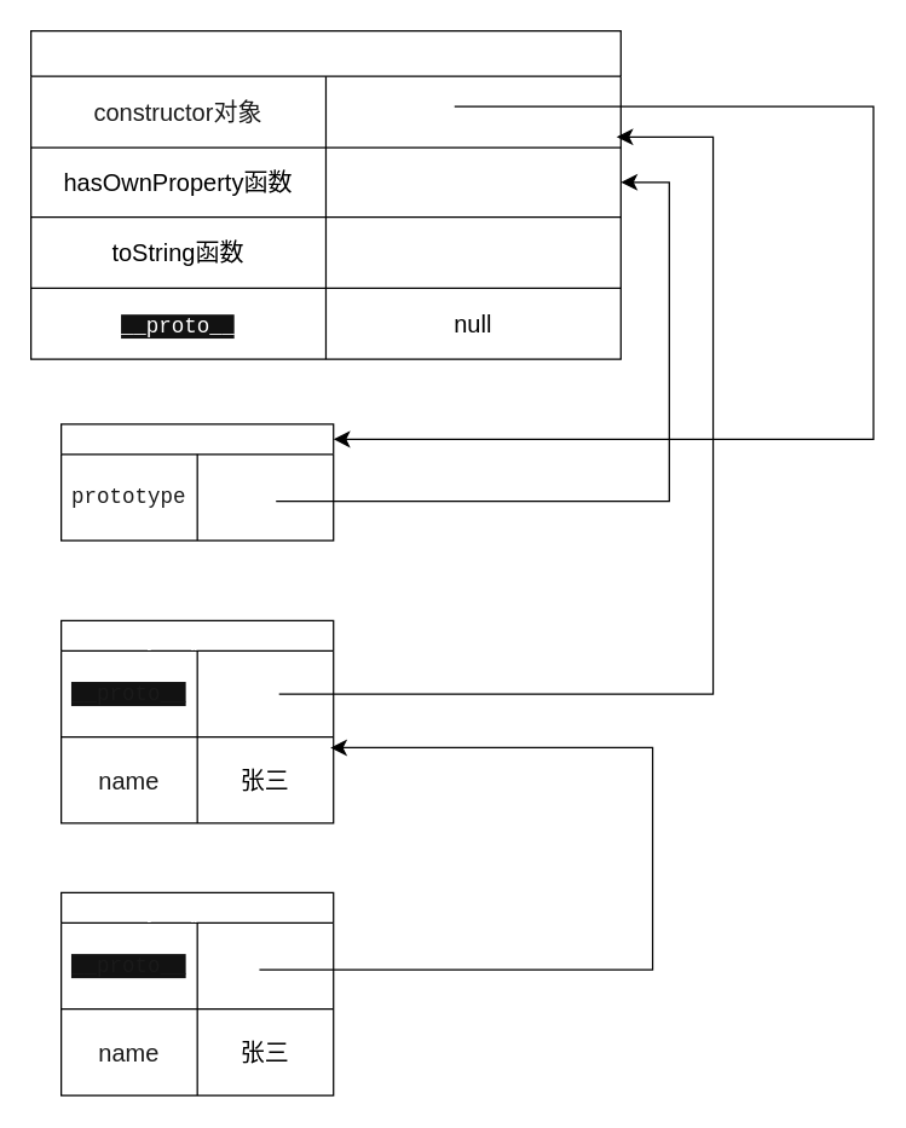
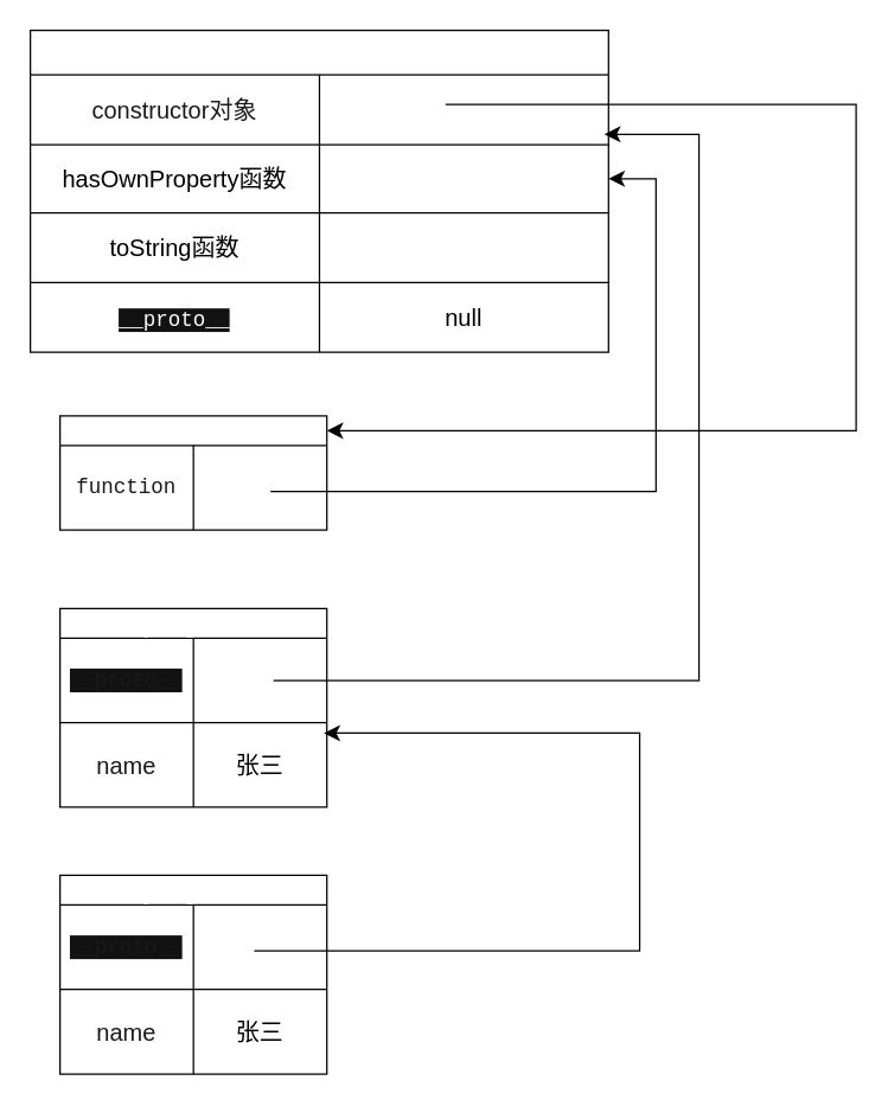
- <mxCell id="2" value="prototype Object () { }" style="shape=table;startSize=20;container=1;collapsible=0;childLayout=tableLayout;strokeColor=default;fontSize=16;fontColor=light-dark(#FFFFFF,#FFFFFF);" vertex="1" parent="1"><mxGeometry y="280" width="180" height="77" as="geometry" x="40" /></mxCell>
+ <mxCell id="2" value="function Object () { }" style="shape=table;startSize=20;container=1;collapsible=0;childLayout=tableLayout;strokeColor=default;fontSize=16;fontColor=light-dark(#FFFFFF,#FFFFFF);" vertex="1" parent="1"><mxGeometry y="280" width="180" height="77" as="geometry" x="40" /></mxCell>
- <mxCell id="4" value="&lt;div style=&quot;font-family: Consolas, &amp;quot;Courier New&amp;quot;, monospace; font-size: 14px; line-height: 19px; white-space: pre;&quot;&gt;&lt;span style=&quot;background-color: rgb(255, 255, 255);&quot;&gt;prototype&lt;/span&gt;&lt;/div&gt;" style="shape=partialRectangle;html=1;whiteSpace=wrap;connectable=0;strokeColor=inherit;overflow=hidden;fillColor=none;top=0;left=0;bottom=0;right=0;pointerEvents=1;fontSize=16;fontColor=#1A1A1A;" vertex="1" parent="3"><mxGeometry width="90" height="57" as="geometry"><mxRectangle width="90" height="57" as="alternateBounds" /></mxGeometry></mxCell>
+ <mxCell id="4" value="&lt;div style=&quot;font-family: Consolas, &amp;quot;Courier New&amp;quot;, monospace; font-size: 14px; line-height: 19px; white-space: pre;&quot;&gt;&lt;span style=&quot;background-color: rgb(255, 255, 255);&quot;&gt;function&lt;/span&gt;&lt;/div&gt;" style="shape=partialRectangle;html=1;whiteSpace=wrap;connectable=0;strokeColor=inherit;overflow=hidden;fillColor=none;top=0;left=0;bottom=0;right=0;pointerEvents=1;fontSize=16;fontColor=#1A1A1A;" vertex="1" parent="3"><mxGeometry width="90" height="57" as="geometry"><mxRectangle width="90" height="57" as="alternateBounds" /></mxGeometry></mxCell>
